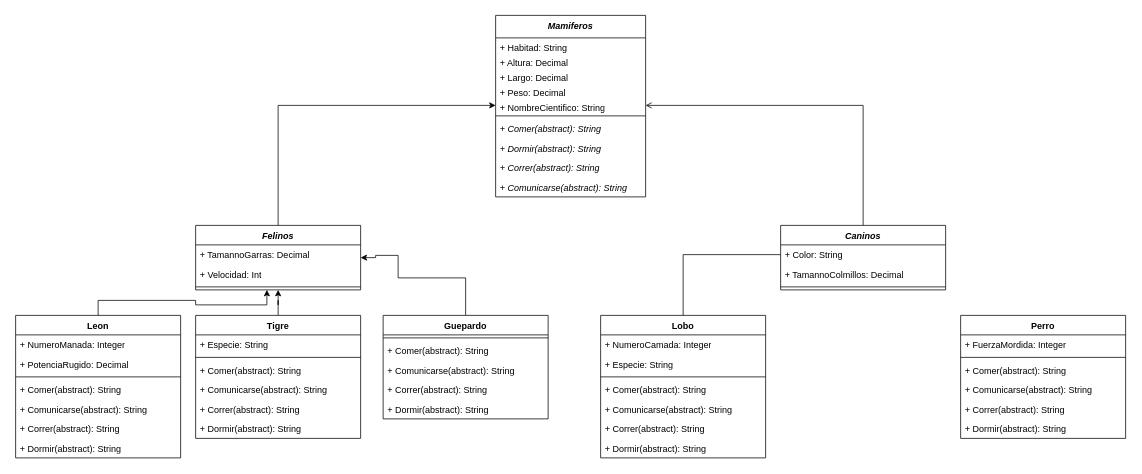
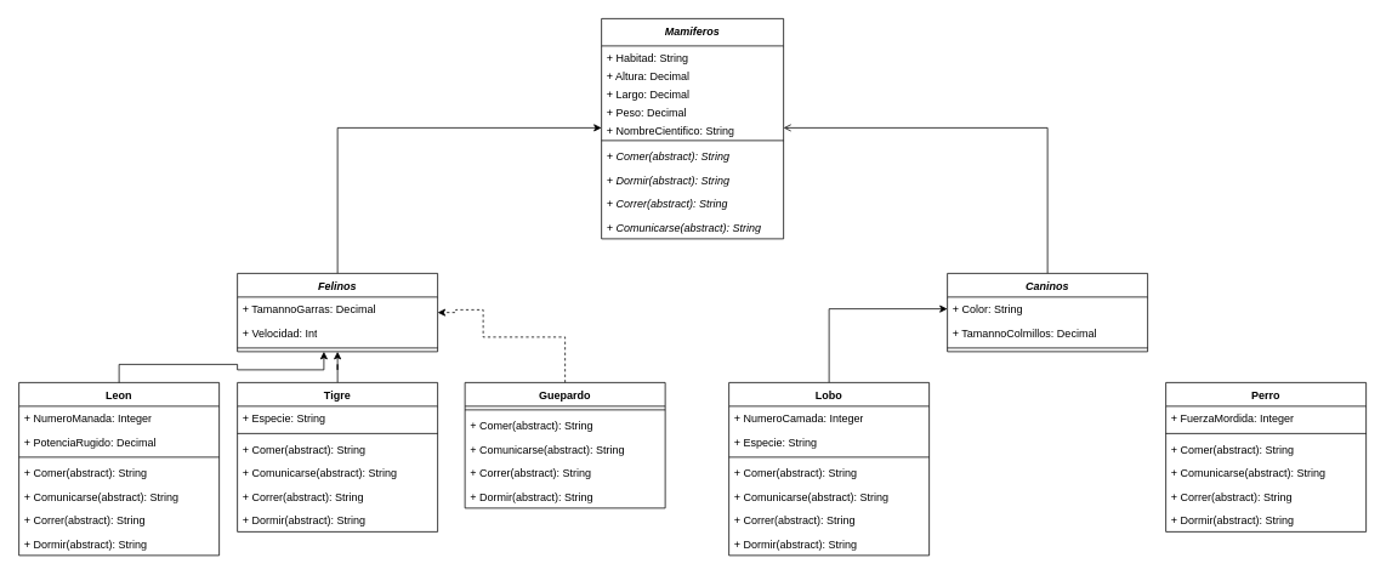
- <mxCell id="46" style="edgeStyle=orthogonalEdgeStyle;rounded=0;orthogonalLoop=1;jettySize=auto;html=1;entryX=0;entryY=0.5;entryDx=0;entryDy=0;endArrow=none;" edge="1" parent="1" source="47" target="20"><mxGeometry relative="1" as="geometry" /></mxCell>
+ <mxCell id="46" style="edgeStyle=orthogonalEdgeStyle;rounded=0;orthogonalLoop=1;jettySize=auto;html=1;entryX=0;entryY=0.5;entryDx=0;entryDy=0;" edge="1" parent="1" source="47" target="20"><mxGeometry relative="1" as="geometry" /></mxCell>
- <mxCell id="39" style="edgeStyle=orthogonalEdgeStyle;rounded=0;orthogonalLoop=1;jettySize=auto;html=1;entryX=1;entryY=0.5;entryDx=0;entryDy=0;" edge="1" parent="1" source="40" target="14"><mxGeometry relative="1" as="geometry"><Array as="points"><mxPoint x="620" y="370" /><mxPoint x="530" y="370" /><mxPoint x="530" y="340" /><mxPoint x="500" y="340" /><mxPoint x="500" y="343" /></Array></mxGeometry></mxCell>
+ <mxCell id="39" style="edgeStyle=orthogonalEdgeStyle;rounded=0;orthogonalLoop=1;jettySize=auto;html=1;entryX=1;entryY=0.5;entryDx=0;entryDy=0;dashed=1;" edge="1" parent="1" source="40" target="14"><mxGeometry relative="1" as="geometry"><Array as="points"><mxPoint x="620" y="370" /><mxPoint x="530" y="370" /><mxPoint x="530" y="340" /><mxPoint x="500" y="340" /><mxPoint x="500" y="343" /></Array></mxGeometry></mxCell>
